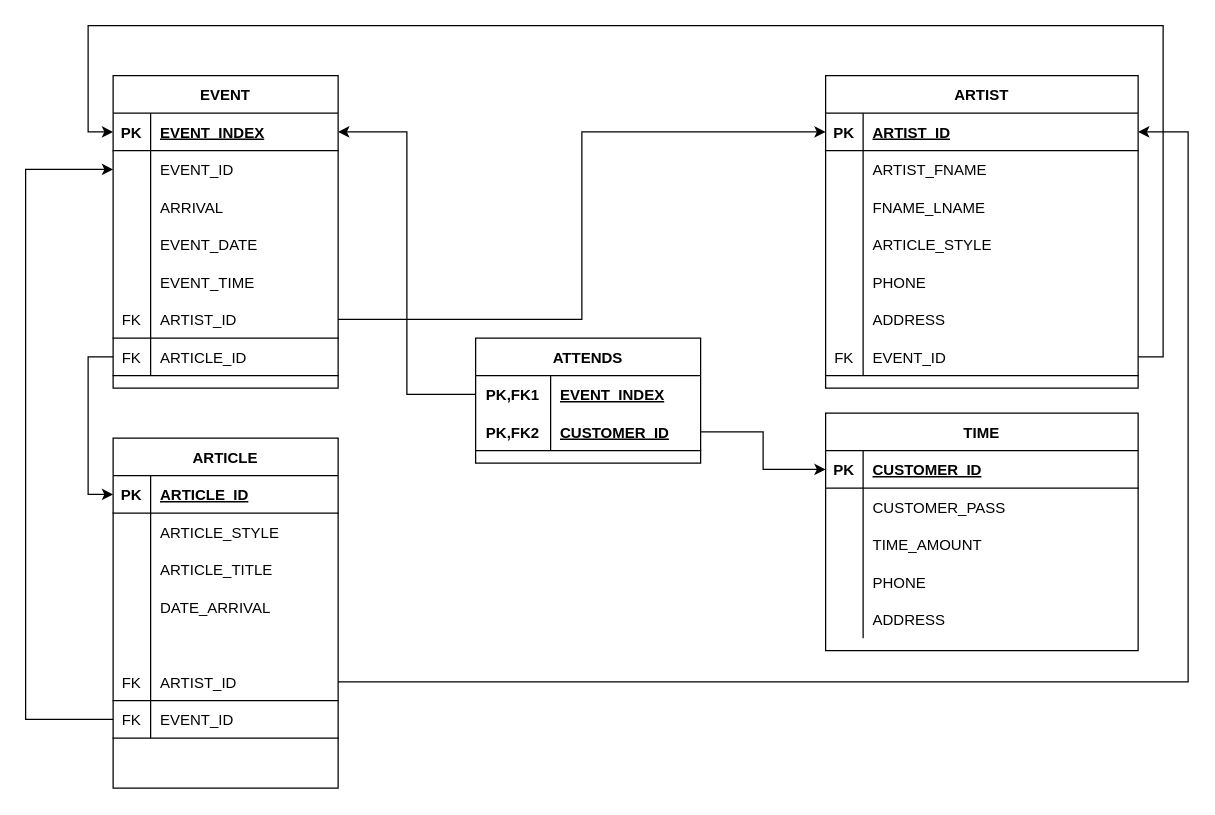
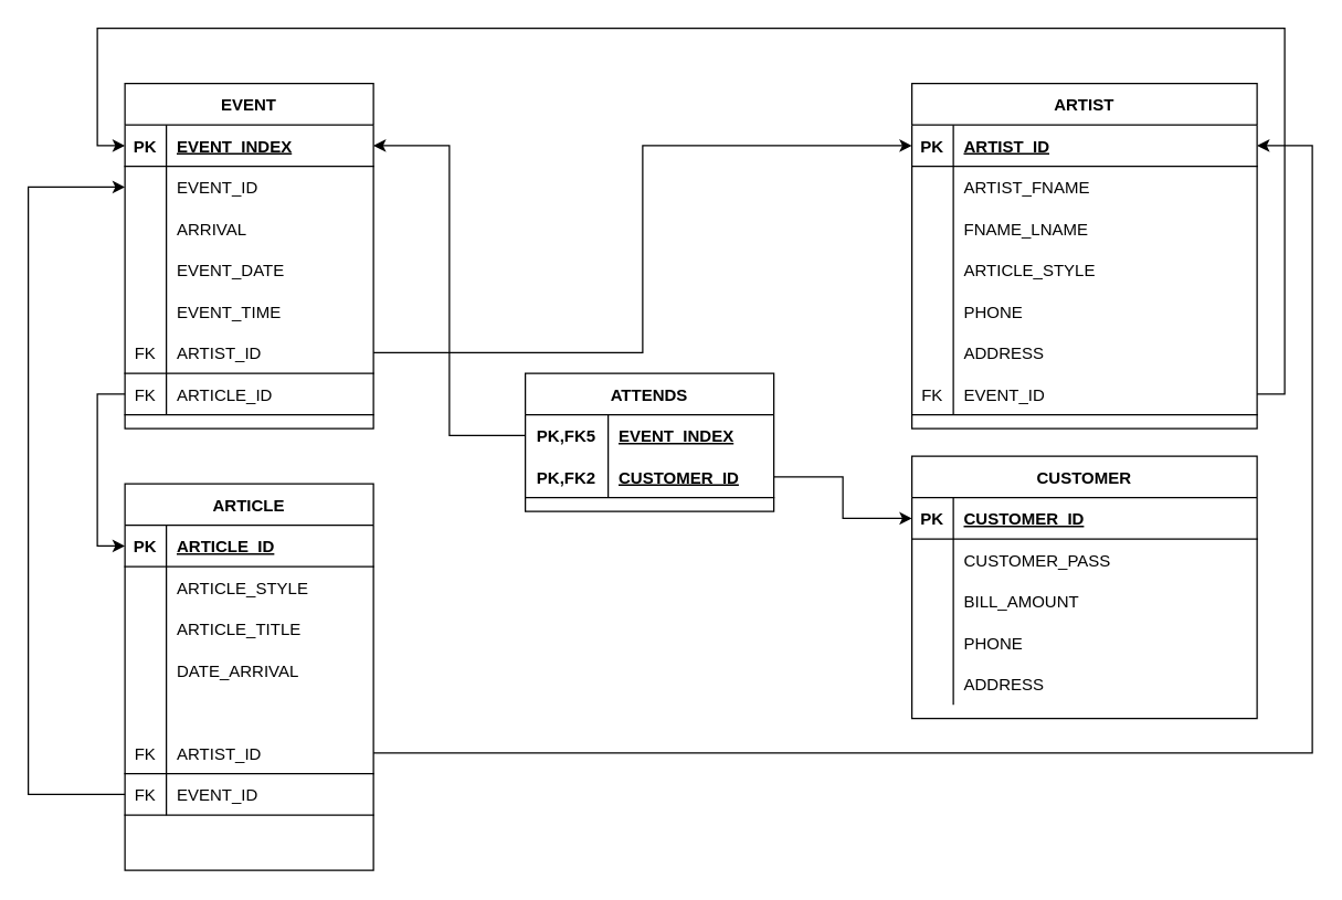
- <mxCell id="89" value="PK,FK1" style="shape=partialRectangle;connectable=0;fillColor=none;top=0;left=0;bottom=0;right=0;fontStyle=1;overflow=hidden;" vertex="1" parent="88"><mxGeometry width="60" height="30" as="geometry" /></mxCell>
+ <mxCell id="89" value="PK,FK5" style="shape=partialRectangle;connectable=0;fillColor=none;top=0;left=0;bottom=0;right=0;fontStyle=1;overflow=hidden;" vertex="1" parent="88"><mxGeometry width="60" height="30" as="geometry" /></mxCell>
- <mxCell id="24" value="TIME" style="shape=table;startSize=30;container=1;collapsible=1;childLayout=tableLayout;fixedRows=1;rowLines=0;fontStyle=1;align=center;resizeLast=1;" parent="1" vertex="1"><mxGeometry x="660" y="330" width="250" height="190" as="geometry" /></mxCell>
+ <mxCell id="24" value="CUSTOMER" style="shape=table;startSize=30;container=1;collapsible=1;childLayout=tableLayout;fixedRows=1;rowLines=0;fontStyle=1;align=center;resizeLast=1;" parent="1" vertex="1"><mxGeometry x="660" y="330" width="250" height="190" as="geometry" /></mxCell>
- <mxCell id="33" value="TIME_AMOUNT" style="shape=partialRectangle;overflow=hidden;connectable=0;fillColor=none;top=0;left=0;bottom=0;right=0;align=left;spacingLeft=6;" parent="31" vertex="1"><mxGeometry x="30" width="220" height="30" as="geometry" /></mxCell>
+ <mxCell id="33" value="BILL_AMOUNT" style="shape=partialRectangle;overflow=hidden;connectable=0;fillColor=none;top=0;left=0;bottom=0;right=0;align=left;spacingLeft=6;" parent="31" vertex="1"><mxGeometry x="30" width="220" height="30" as="geometry" /></mxCell>
